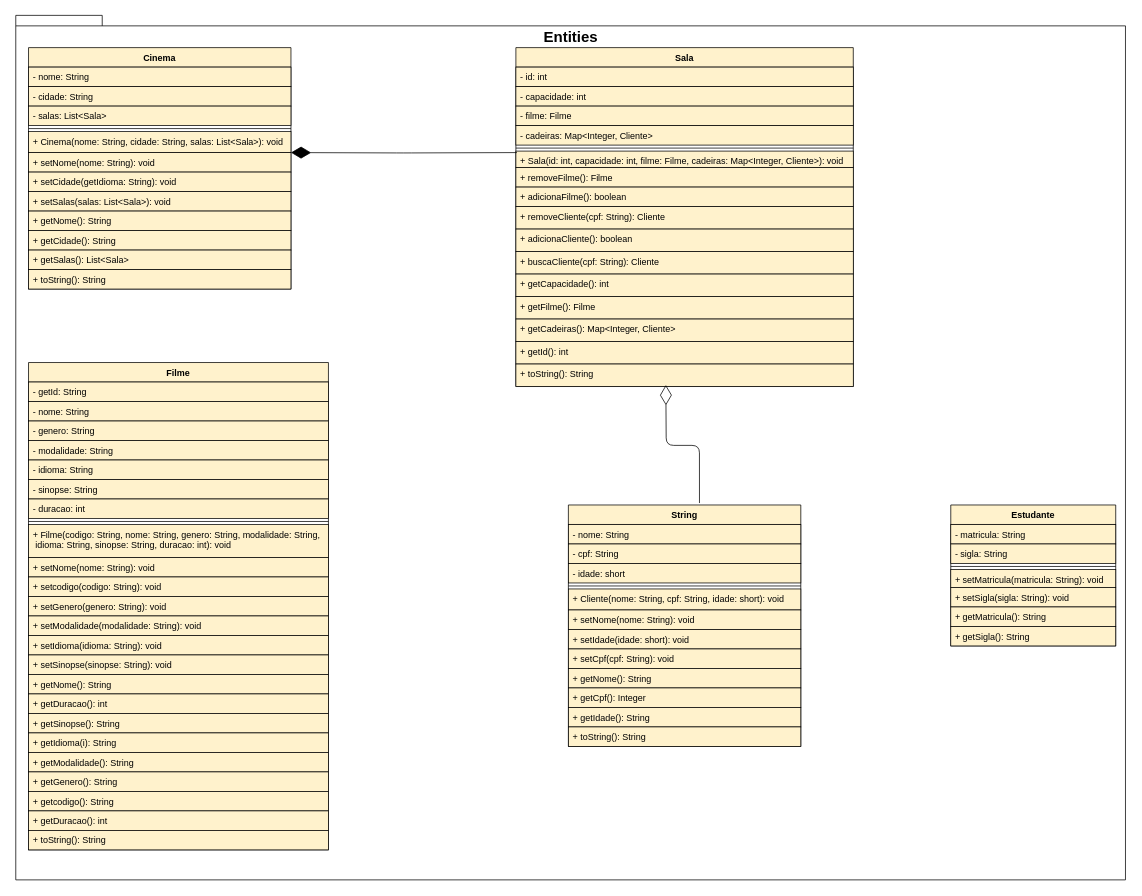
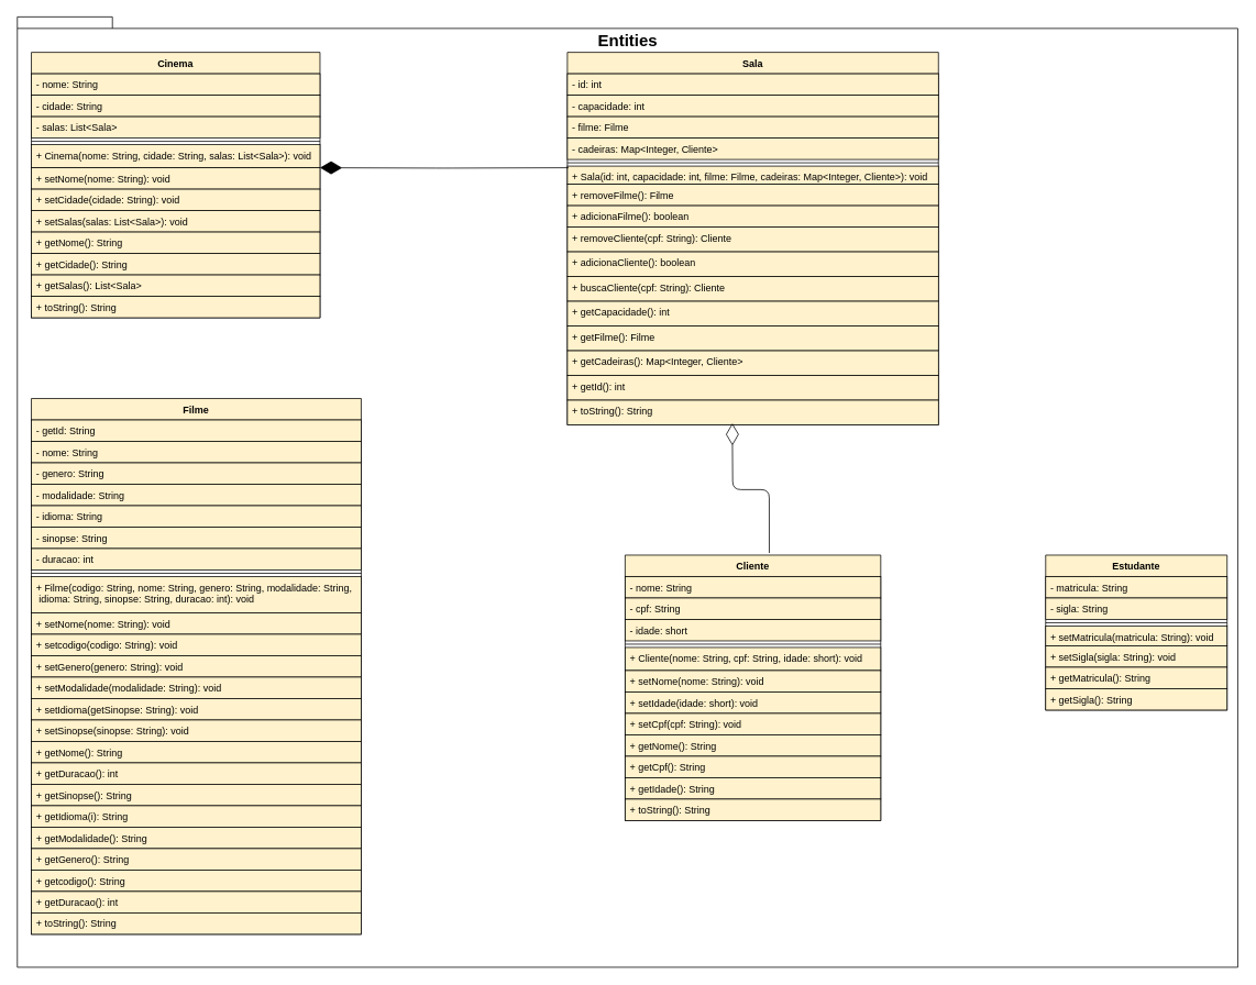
- <mxCell id="10" value="+ setCidade(getIdioma: String): void" style="text;align=left;verticalAlign=top;spacingLeft=4;spacingRight=4;overflow=hidden;rotatable=0;points=[[0,0.5],[1,0.5]];portConstraint=eastwest;fillColor=#fff2cc;strokeColor=#000000;" parent="3" vertex="1"><mxGeometry y="166" width="350" height="26" as="geometry" /></mxCell>
+ <mxCell id="10" value="+ setCidade(cidade: String): void" style="text;align=left;verticalAlign=top;spacingLeft=4;spacingRight=4;overflow=hidden;rotatable=0;points=[[0,0.5],[1,0.5]];portConstraint=eastwest;fillColor=#fff2cc;strokeColor=#000000;" parent="3" vertex="1"><mxGeometry y="166" width="350" height="26" as="geometry" /></mxCell>
- <mxCell id="33" value="String" style="swimlane;fontStyle=1;align=center;verticalAlign=top;childLayout=stackLayout;horizontal=1;startSize=26;horizontalStack=0;resizeParent=1;resizeParentMax=0;resizeLast=0;collapsible=1;marginBottom=0;fillColor=#fff2cc;strokeColor=#000000;" parent="1" vertex="1"><mxGeometry x="757" y="673" width="310" height="322" as="geometry" /></mxCell>
+ <mxCell id="33" value="Cliente" style="swimlane;fontStyle=1;align=center;verticalAlign=top;childLayout=stackLayout;horizontal=1;startSize=26;horizontalStack=0;resizeParent=1;resizeParentMax=0;resizeLast=0;collapsible=1;marginBottom=0;fillColor=#fff2cc;strokeColor=#000000;" parent="1" vertex="1"><mxGeometry x="757" y="673" width="310" height="322" as="geometry" /></mxCell>
- <mxCell id="60" value="+ setIdioma(idioma: String): void" style="text;align=left;verticalAlign=top;spacingLeft=4;spacingRight=4;overflow=hidden;rotatable=0;points=[[0,0.5],[1,0.5]];portConstraint=eastwest;fillColor=#fff2cc;strokeColor=#000000;" parent="46" vertex="1"><mxGeometry y="364" width="400" height="26" as="geometry" /></mxCell>
+ <mxCell id="60" value="+ setIdioma(getSinopse: String): void" style="text;align=left;verticalAlign=top;spacingLeft=4;spacingRight=4;overflow=hidden;rotatable=0;points=[[0,0.5],[1,0.5]];portConstraint=eastwest;fillColor=#fff2cc;strokeColor=#000000;" parent="46" vertex="1"><mxGeometry y="364" width="400" height="26" as="geometry" /></mxCell>
- <mxCell id="43" value="+ getCpf(): Integer" style="text;align=left;verticalAlign=top;spacingLeft=4;spacingRight=4;overflow=hidden;rotatable=0;points=[[0,0.5],[1,0.5]];portConstraint=eastwest;fillColor=#fff2cc;strokeColor=#000000;" parent="33" vertex="1"><mxGeometry y="244" width="310" height="26" as="geometry" /></mxCell>
+ <mxCell id="43" value="+ getCpf(): String" style="text;align=left;verticalAlign=top;spacingLeft=4;spacingRight=4;overflow=hidden;rotatable=0;points=[[0,0.5],[1,0.5]];portConstraint=eastwest;fillColor=#fff2cc;strokeColor=#000000;" parent="33" vertex="1"><mxGeometry y="244" width="310" height="26" as="geometry" /></mxCell>
